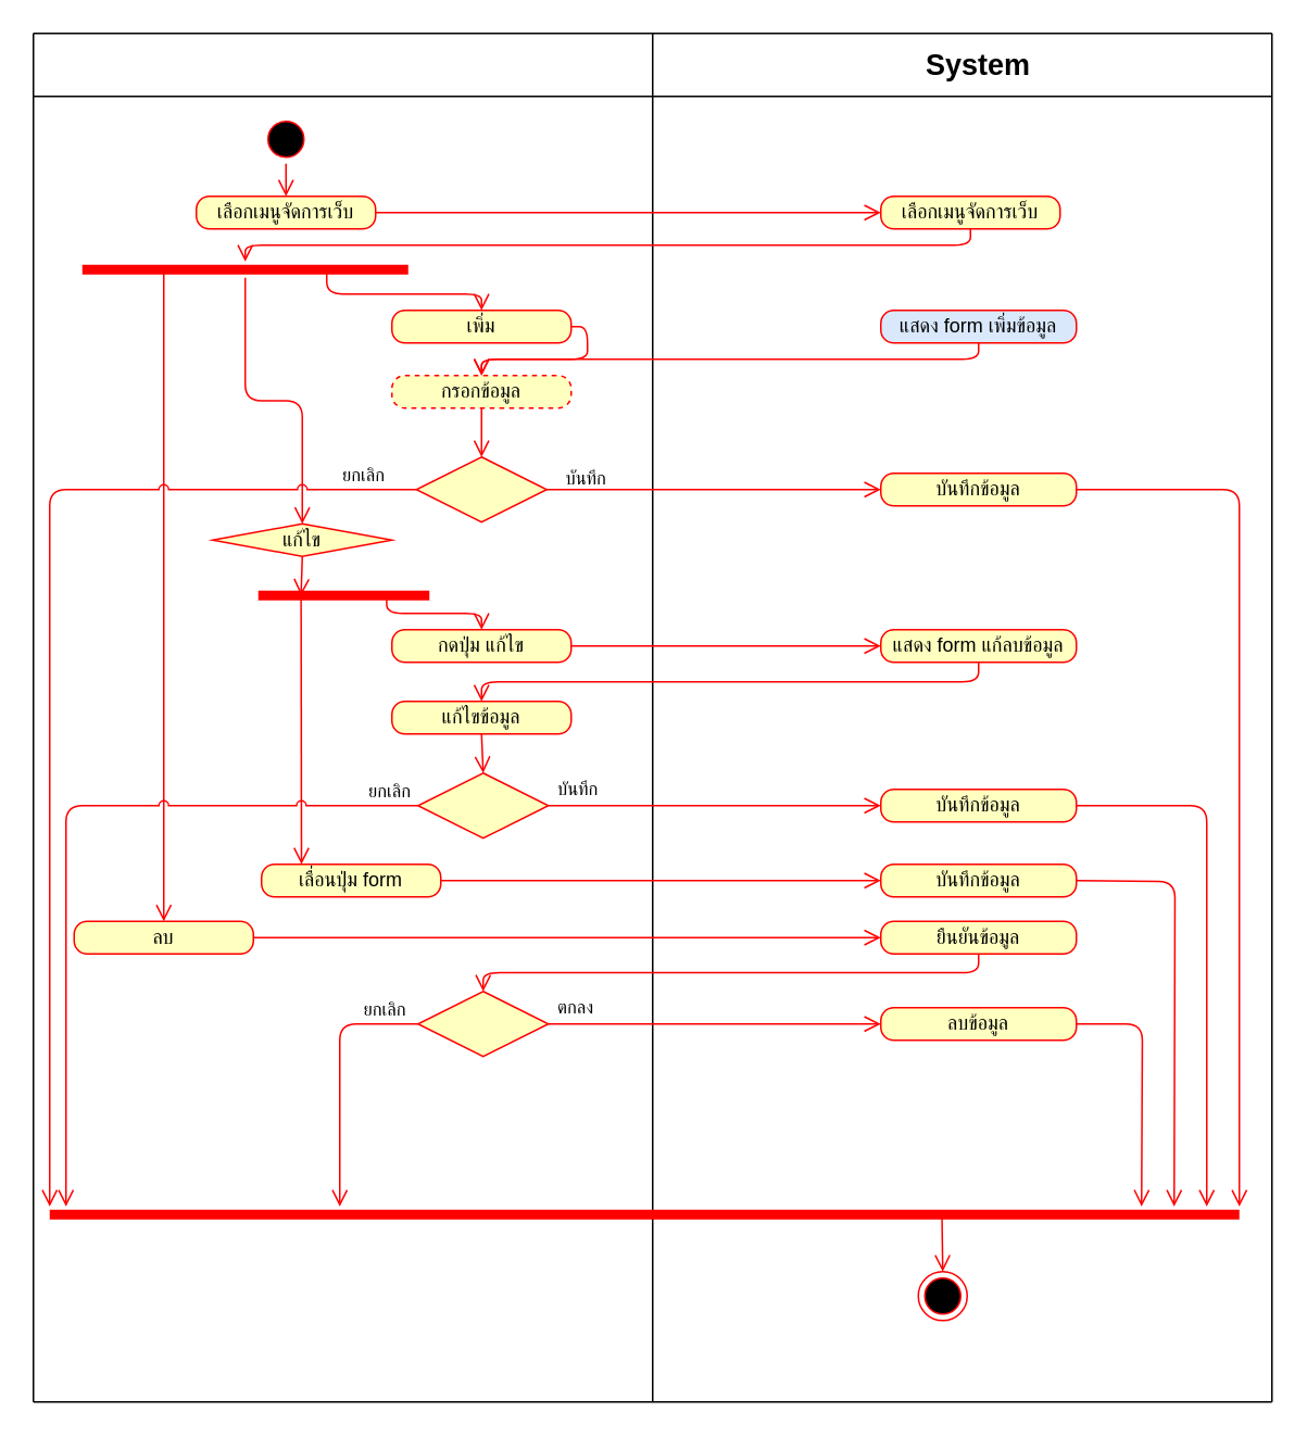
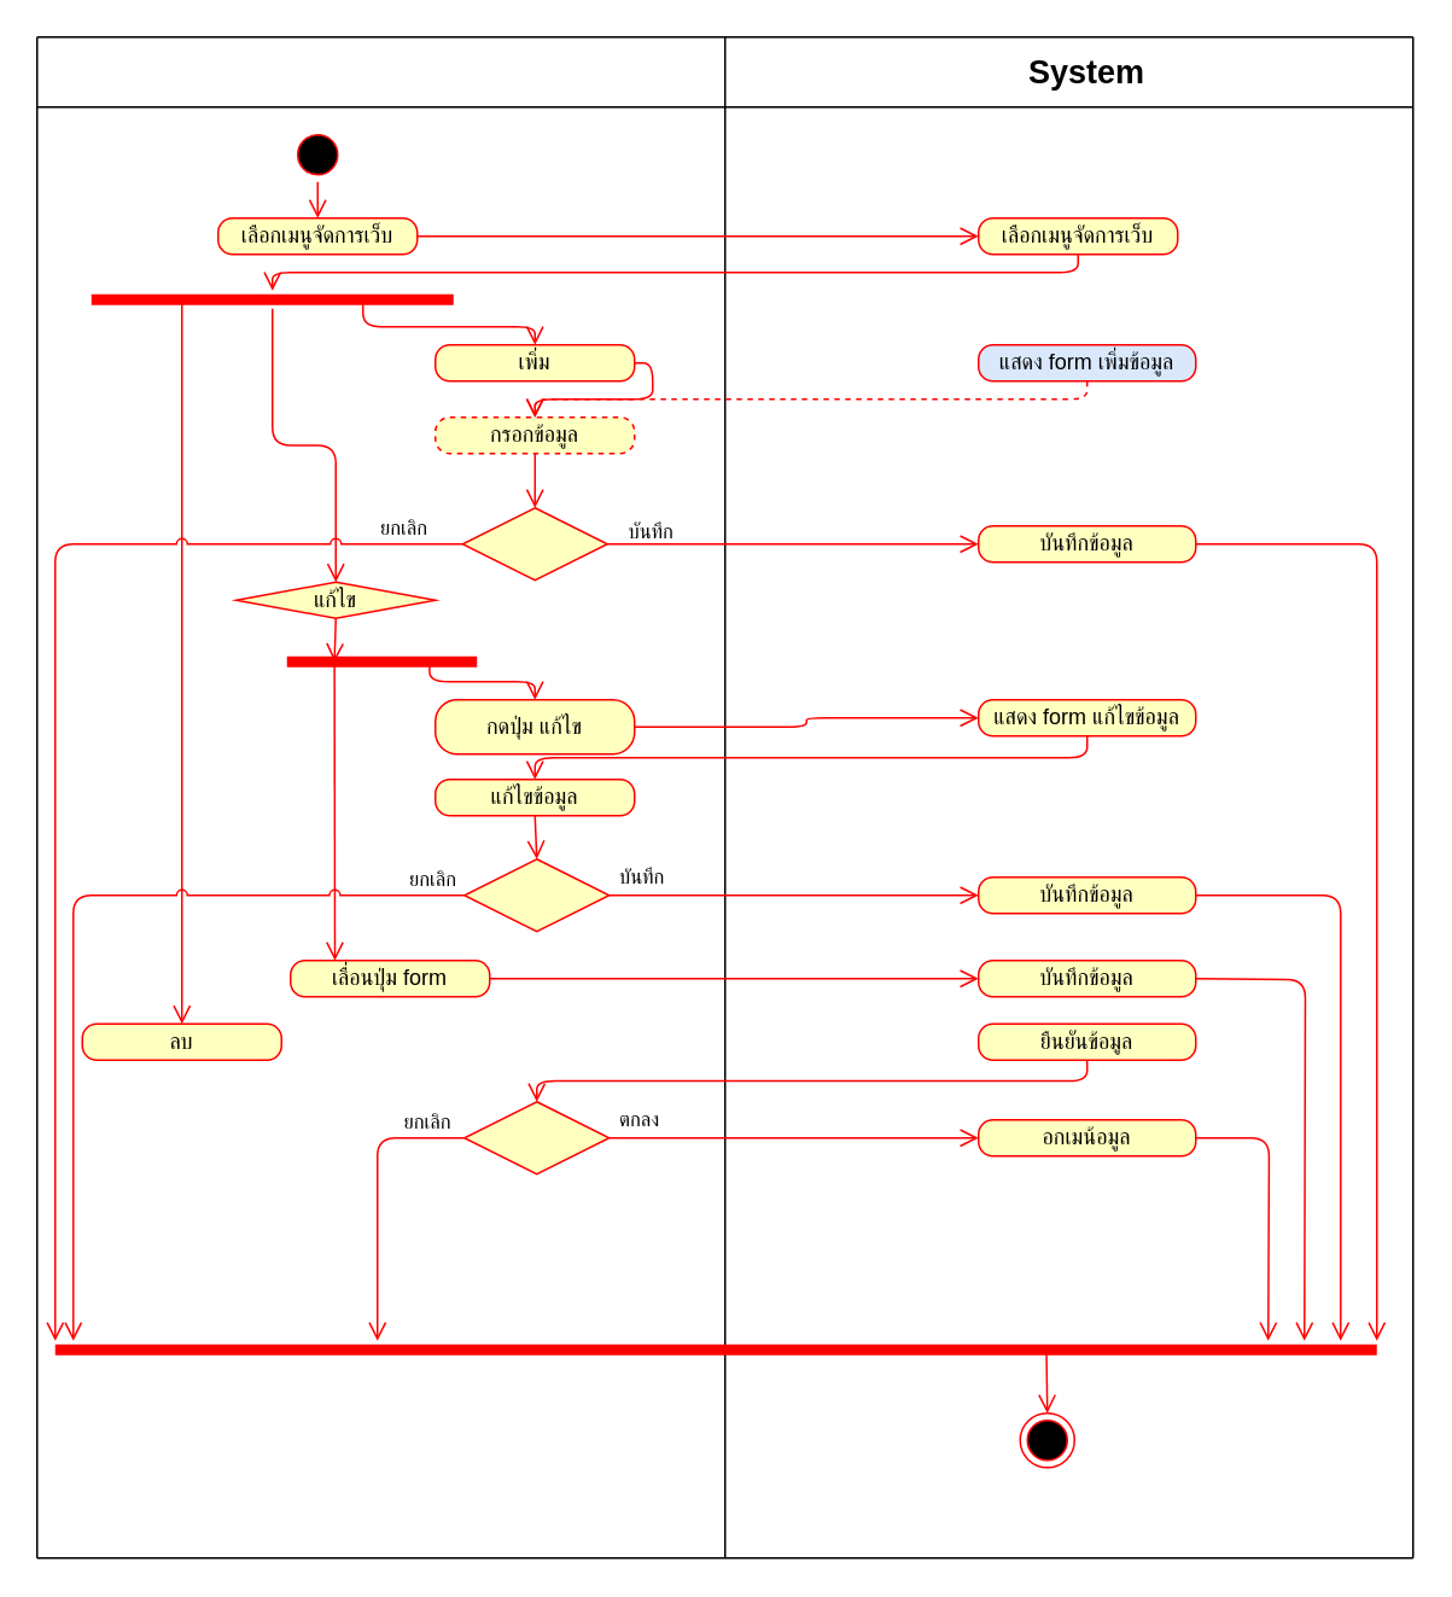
- <mxCell id="24" value="" style="edgeStyle=orthogonalEdgeStyle;html=1;verticalAlign=bottom;endArrow=open;endSize=8;strokeColor=#ff0000;exitX=0.5;exitY=1;exitDx=0;exitDy=0;entryX=0.5;entryY=0;entryDx=0;entryDy=0;" edge="1" parent="1" source="21" target="23"><mxGeometry relative="1" as="geometry"><mxPoint x="580" y="280" as="targetPoint" /><mxPoint x="390" y="280" as="sourcePoint" /></mxGeometry></mxCell>
+ <mxCell id="24" value="" style="edgeStyle=orthogonalEdgeStyle;html=1;verticalAlign=bottom;endArrow=open;endSize=8;strokeColor=#ff0000;exitX=0.5;exitY=1;exitDx=0;exitDy=0;entryX=0.5;entryY=0;entryDx=0;entryDy=0;dashed=1;" edge="1" parent="1" source="21" target="23"><mxGeometry relative="1" as="geometry"><mxPoint x="580" y="280" as="targetPoint" /><mxPoint x="390" y="280" as="sourcePoint" /></mxGeometry></mxCell>
- <mxCell id="33" value="กดปุ่ม แก้ไข" style="rounded=1;whiteSpace=wrap;html=1;arcSize=40;fontColor=#000000;fillColor=#ffffc0;strokeColor=#ff0000;" vertex="1" parent="1"><mxGeometry x="240" y="386" width="110" height="20" as="geometry" /></mxCell>
+ <mxCell id="33" value="กดปุ่ม แก้ไข" style="rounded=1;whiteSpace=wrap;html=1;arcSize=40;fontColor=#000000;fillColor=#ffffc0;strokeColor=#ff0000;" vertex="1" parent="1"><mxGeometry x="240" y="386" width="110" height="30" as="geometry" /></mxCell>
- <mxCell id="38" value="แสดง form แก้ลบข้อมูล" style="rounded=1;whiteSpace=wrap;html=1;arcSize=40;fontColor=#000000;fillColor=#ffffc0;strokeColor=#ff0000;" vertex="1" parent="1"><mxGeometry x="540" y="386" width="120" height="20" as="geometry" /></mxCell>
+ <mxCell id="38" value="แสดง form แก้ไขข้อมูล" style="rounded=1;whiteSpace=wrap;html=1;arcSize=40;fontColor=#000000;fillColor=#ffffc0;strokeColor=#ff0000;" vertex="1" parent="1"><mxGeometry x="540" y="386" width="120" height="20" as="geometry" /></mxCell>
- <mxCell id="49" value="" style="edgeStyle=orthogonalEdgeStyle;html=1;verticalAlign=bottom;endArrow=open;endSize=8;strokeColor=#ff0000;exitX=1;exitY=0.5;exitDx=0;exitDy=0;entryX=0;entryY=0.5;entryDx=0;entryDy=0;" edge="1" parent="1" source="20" target="48"><mxGeometry relative="1" as="geometry"><mxPoint x="345" y="574.5" as="targetPoint" /><mxPoint x="155" y="574.5" as="sourcePoint" /></mxGeometry></mxCell>
- <mxCell id="52" value="ลบข้อมูล" style="rounded=1;whiteSpace=wrap;html=1;arcSize=40;fontColor=#000000;fillColor=#ffffc0;strokeColor=#ff0000;" vertex="1" parent="1"><mxGeometry x="540" y="618" width="120" height="20" as="geometry" /></mxCell>
+ <mxCell id="52" value="อกเมน้อมูล" style="rounded=1;whiteSpace=wrap;html=1;arcSize=40;fontColor=#000000;fillColor=#ffffc0;strokeColor=#ff0000;" vertex="1" parent="1"><mxGeometry x="540" y="618" width="120" height="20" as="geometry" /></mxCell>
